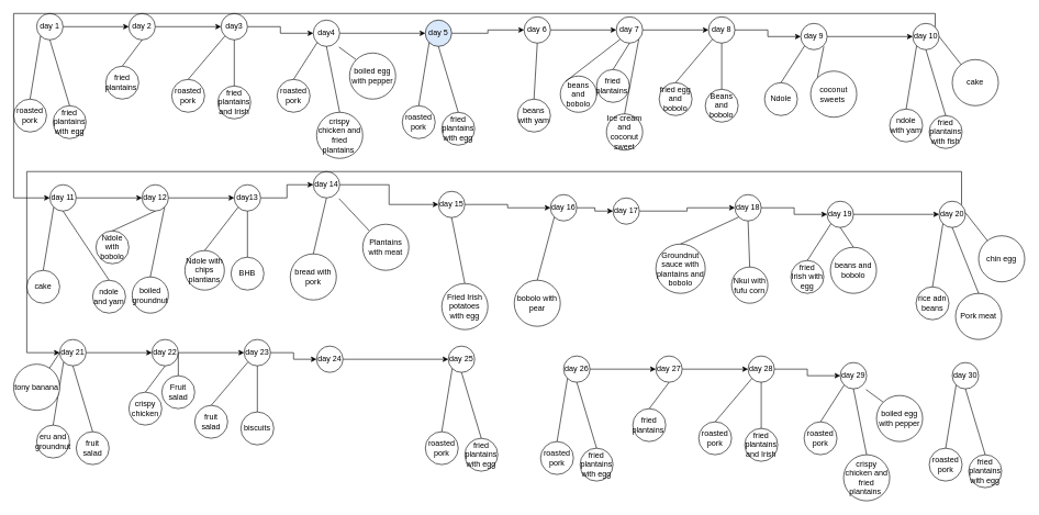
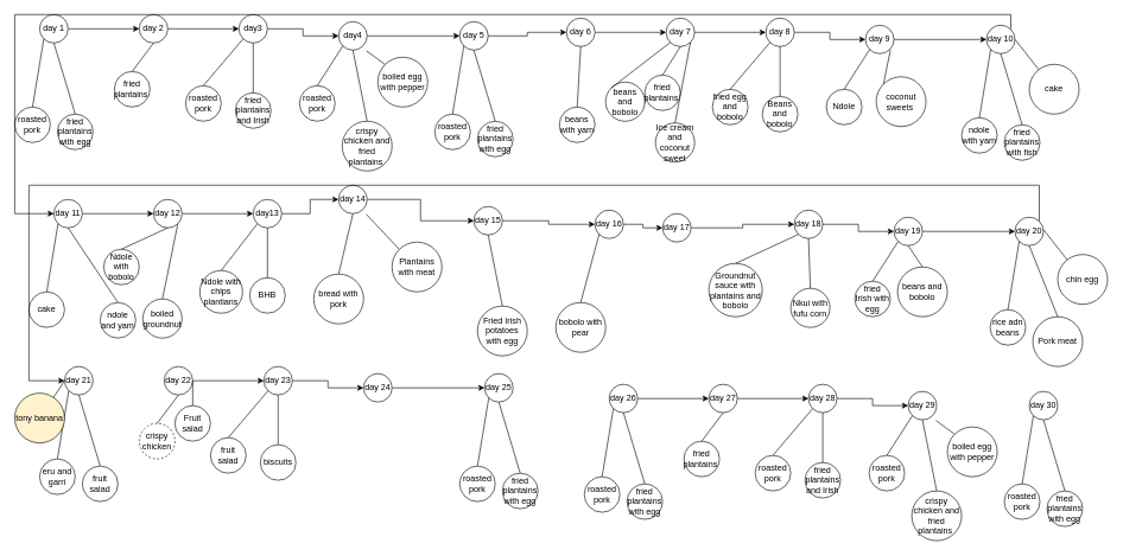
- <mxCell id="25" value="day 5" style="ellipse;whiteSpace=wrap;html=1;aspect=fixed;fillColor=#dae8fc;" vertex="1" parent="1"><mxGeometry x="645" y="30" width="40" height="40" as="geometry" /></mxCell>
+ <mxCell id="25" value="day 5" style="ellipse;whiteSpace=wrap;html=1;aspect=fixed;" vertex="1" parent="1"><mxGeometry x="645" y="30" width="40" height="40" as="geometry" /></mxCell>
- <mxCell id="108" style="edgeStyle=orthogonalEdgeStyle;rounded=0;orthogonalLoop=1;jettySize=auto;html=1;exitX=1;exitY=0.5;exitDx=0;exitDy=0;entryX=0;entryY=0.5;entryDx=0;entryDy=0;" edge="1" source="109" target="115" parent="1"><mxGeometry relative="1" as="geometry" /></mxCell>
- <mxCell id="125" value="day 24" style="ellipse;whiteSpace=wrap;html=1;aspect=fixed;" vertex="1" parent="1"><mxGeometry x="480" y="525" width="40" height="40" as="geometry" /></mxCell>
+ <mxCell id="125" value="day 24" style="ellipse;whiteSpace=wrap;html=1;aspect=fixed;" vertex="1" parent="1"><mxGeometry x="510" y="525" width="40" height="40" as="geometry" /></mxCell>
- <mxCell id="169" value="tony banana" style="ellipse;whiteSpace=wrap;html=1;aspect=fixed;" vertex="1" parent="1"><mxGeometry x="20" y="552.5" width="70" height="70" as="geometry" /></mxCell>
+ <mxCell id="169" value="tony banana" style="ellipse;whiteSpace=wrap;html=1;aspect=fixed;fillColor=#fff2cc;" vertex="1" parent="1"><mxGeometry x="20" y="552.5" width="70" height="70" as="geometry" /></mxCell>
- <mxCell id="116" value="crispy chicken" style="ellipse;whiteSpace=wrap;html=1;aspect=fixed;" vertex="1" parent="1"><mxGeometry x="195" y="595" width="50" height="50" as="geometry" /></mxCell>
+ <mxCell id="116" value="crispy chicken" style="ellipse;whiteSpace=wrap;html=1;aspect=fixed;dashed=1;" vertex="1" parent="1"><mxGeometry x="195" y="595" width="50" height="50" as="geometry" /></mxCell>
- <mxCell id="110" value="eru and groundnut" style="ellipse;whiteSpace=wrap;html=1;aspect=fixed;" vertex="1" parent="1"><mxGeometry x="55" y="645" width="50" height="50" as="geometry" /></mxCell>
+ <mxCell id="110" value="eru and garri" style="ellipse;whiteSpace=wrap;html=1;aspect=fixed;" vertex="1" parent="1"><mxGeometry x="55" y="645" width="50" height="50" as="geometry" /></mxCell>
